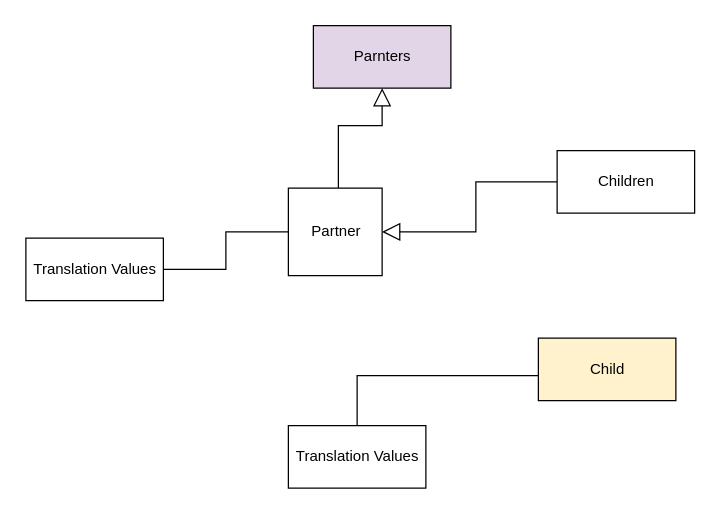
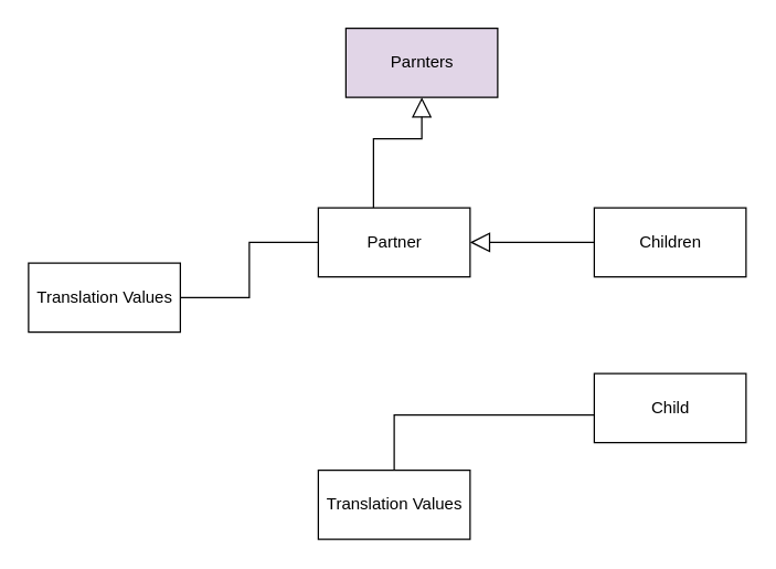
- <mxCell id="6" value="Children" style="html=1;" vertex="1" parent="1"><mxGeometry x="445" y="120" width="110" height="50" as="geometry" /></mxCell>
+ <mxCell id="6" value="Children" style="html=1;" vertex="1" parent="1"><mxGeometry x="430" y="150" width="110" height="50" as="geometry" /></mxCell>
- <mxCell id="4" value="Partner" style="html=1;" vertex="1" parent="1"><mxGeometry x="230" y="150" width="75" height="70" as="geometry" /></mxCell>
+ <mxCell id="4" value="Partner" style="html=1;" vertex="1" parent="1"><mxGeometry x="230" y="150" width="110" height="50" as="geometry" /></mxCell>
- <mxCell id="7" value="Child" style="html=1;fillColor=#fff2cc;" vertex="1" parent="1"><mxGeometry x="430" y="270" width="110" height="50" as="geometry" /></mxCell>
+ <mxCell id="7" value="Child" style="html=1;" vertex="1" parent="1"><mxGeometry x="430" y="270" width="110" height="50" as="geometry" /></mxCell>
